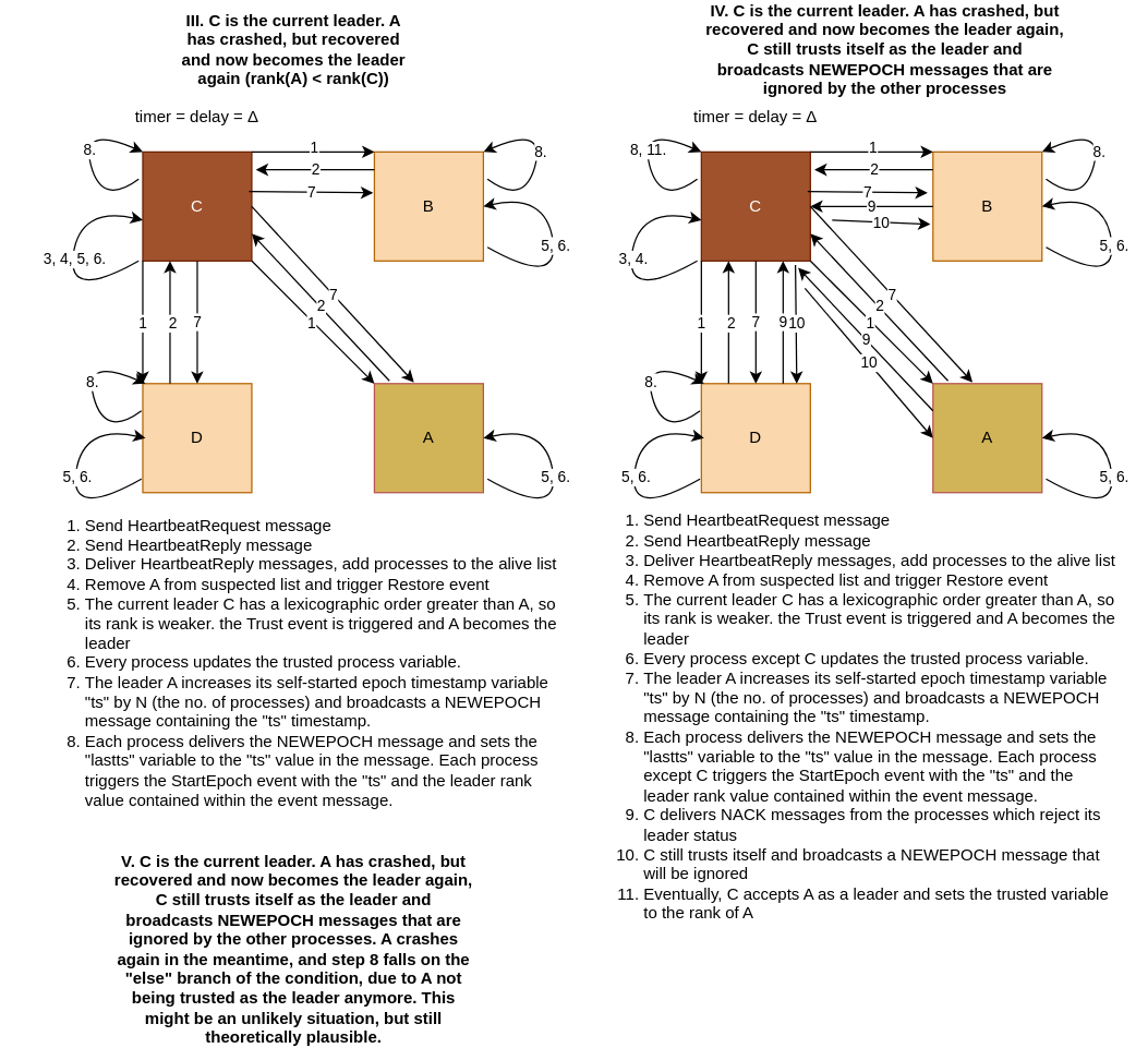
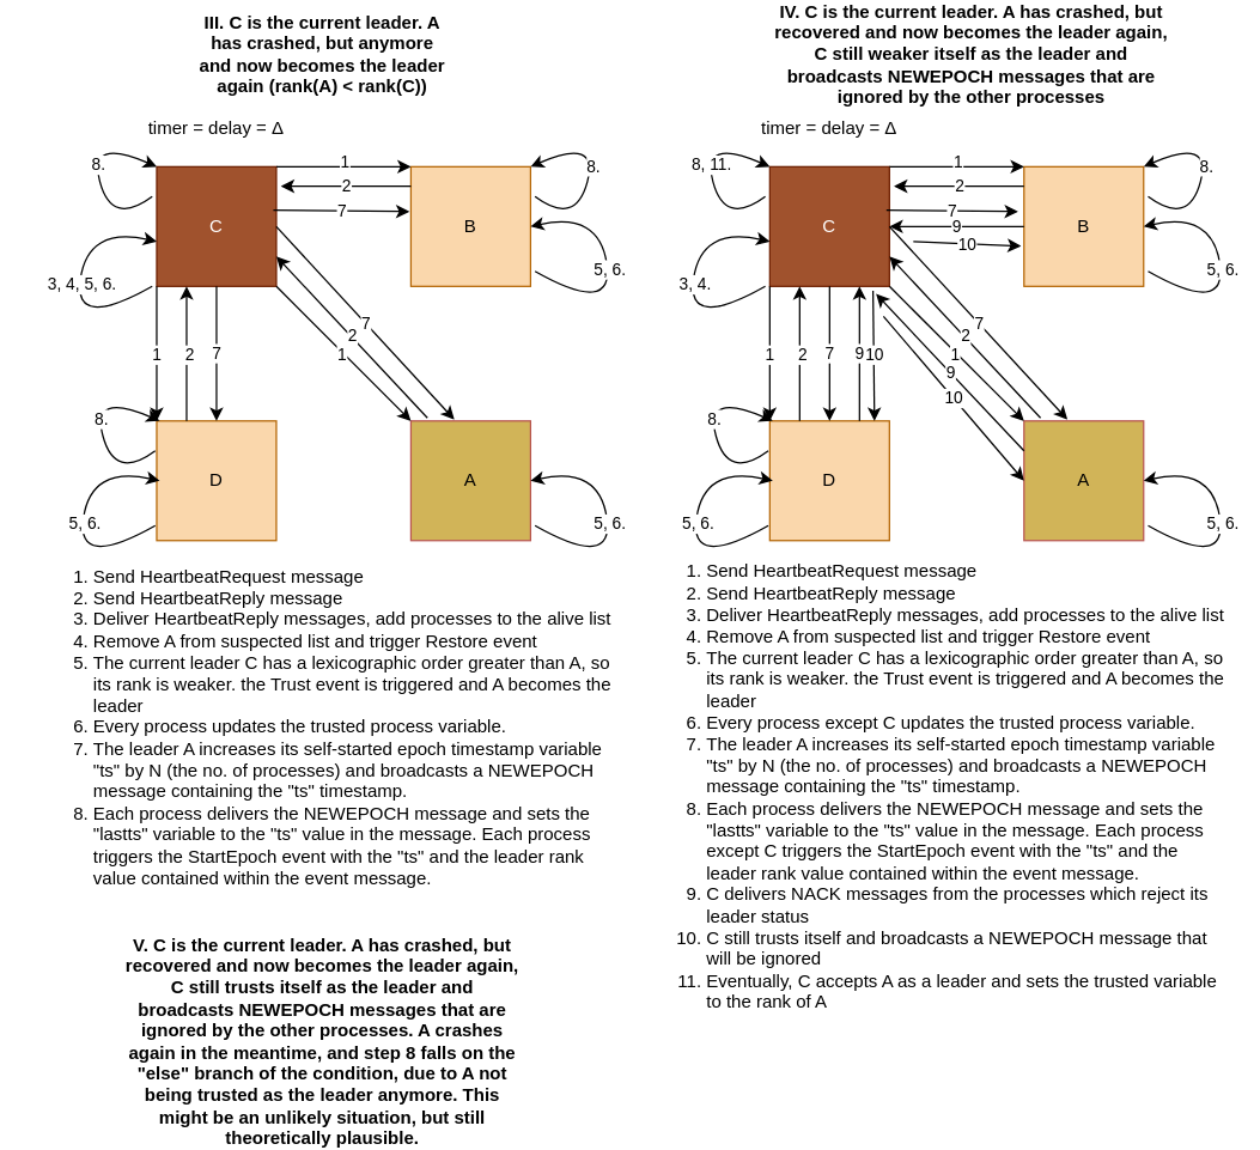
- <mxCell id="17" value="&lt;b&gt;III. C is the current leader. A has crashed, but recovered and now becomes the leader again (rank(A) &amp;lt; rank(C))&lt;/b&gt;" style="text;html=1;strokeColor=none;fillColor=none;align=center;verticalAlign=middle;whiteSpace=wrap;rounded=0;" vertex="1" parent="1"><mxGeometry x="130" y="20" width="170" height="30" as="geometry" /></mxCell>
+ <mxCell id="17" value="&lt;b&gt;III. C is the current leader. A has crashed, but anymore and now becomes the leader again (rank(A) &amp;lt; rank(C))&lt;/b&gt;" style="text;html=1;strokeColor=none;fillColor=none;align=center;verticalAlign=middle;whiteSpace=wrap;rounded=0;" vertex="1" parent="1"><mxGeometry x="130" y="20" width="170" height="30" as="geometry" /></mxCell>
- <mxCell id="51" value="&lt;b&gt;IV. C is the current leader. A has crashed, but recovered and now becomes the leader again, C still trusts itself as the leader and broadcasts NEWEPOCH messages that are ignored by the other processes&lt;/b&gt;" style="text;html=1;strokeColor=none;fillColor=none;align=center;verticalAlign=middle;whiteSpace=wrap;rounded=0;" vertex="1" parent="1"><mxGeometry x="514" y="20" width="270" height="30" as="geometry" /></mxCell>
+ <mxCell id="51" value="&lt;b&gt;IV. C is the current leader. A has crashed, but recovered and now becomes the leader again, C still weaker itself as the leader and broadcasts NEWEPOCH messages that are ignored by the other processes&lt;/b&gt;" style="text;html=1;strokeColor=none;fillColor=none;align=center;verticalAlign=middle;whiteSpace=wrap;rounded=0;" vertex="1" parent="1"><mxGeometry x="514" y="20" width="270" height="30" as="geometry" /></mxCell>
